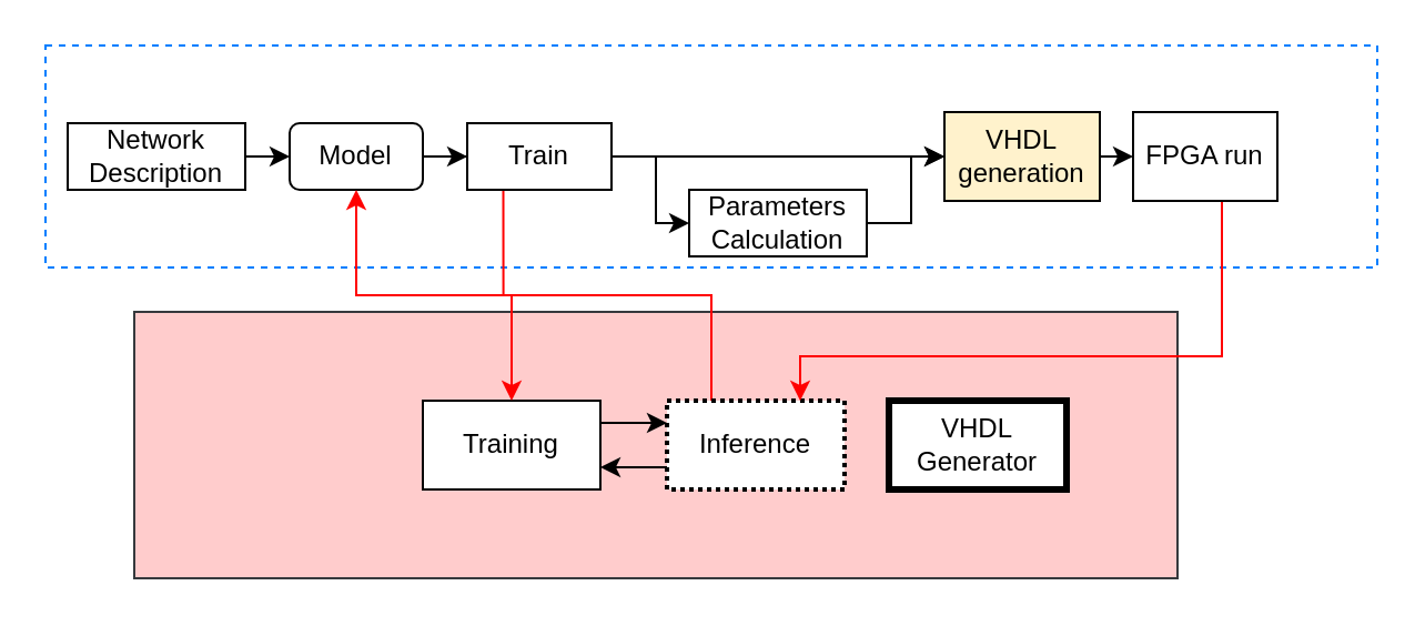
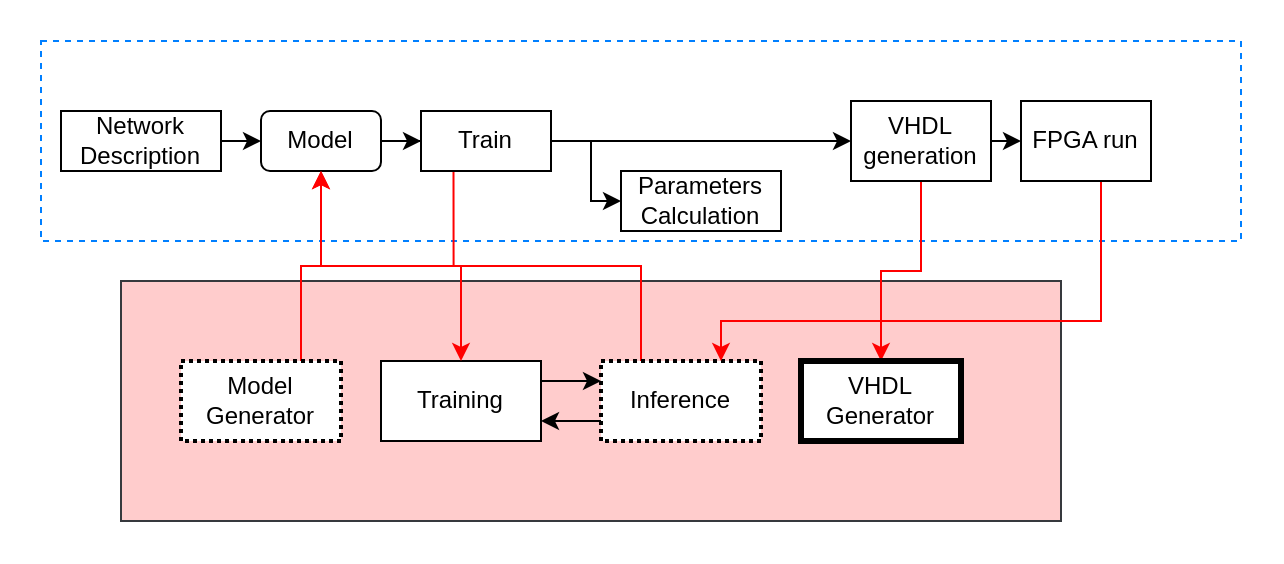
- <mxCell id="23" value="VHDL generation" style="rounded=0;whiteSpace=wrap;html=1;fillColor=#fff2cc;" vertex="1" parent="1"><mxGeometry x="425" y="50" width="70" height="40" as="geometry" /></mxCell>
+ <mxCell id="23" value="VHDL generation" style="rounded=0;whiteSpace=wrap;html=1;" vertex="1" parent="1"><mxGeometry x="425" y="50" width="70" height="40" as="geometry" /></mxCell>
- <mxCell id="19" style="edgeStyle=orthogonalEdgeStyle;rounded=0;orthogonalLoop=1;jettySize=auto;html=1;exitX=1;exitY=0.5;exitDx=0;exitDy=0;entryX=0;entryY=0.5;entryDx=0;entryDy=0;" edge="1" parent="1" source="20" target="23"><mxGeometry relative="1" as="geometry" /></mxCell>
+ <mxCell id="21" style="edgeStyle=orthogonalEdgeStyle;rounded=0;orthogonalLoop=1;jettySize=auto;html=1;exitX=0.5;exitY=1;exitDx=0;exitDy=0;entryX=0.5;entryY=0;entryDx=0;entryDy=0;strokeColor=#FF0000;" edge="1" parent="1" source="23" target="26"><mxGeometry relative="1" as="geometry" /></mxCell>
+ <mxCell id="8" style="edgeStyle=orthogonalEdgeStyle;rounded=0;orthogonalLoop=1;jettySize=auto;html=1;exitX=0.75;exitY=0;exitDx=0;exitDy=0;entryX=0.5;entryY=1;entryDx=0;entryDy=0;strokeColor=#FF0000;" edge="1" parent="1" source="9" target="7"><mxGeometry relative="1" as="geometry" /></mxCell>
+ <mxCell id="9" value="&lt;div&gt;Model&lt;/div&gt;&lt;div&gt;Generator&lt;br&gt;&lt;/div&gt;" style="rounded=0;whiteSpace=wrap;html=1;strokeWidth=2;dashed=1;dashPattern=1 1;" vertex="1" parent="1"><mxGeometry x="90" y="180" width="80" height="40" as="geometry" /></mxCell>
